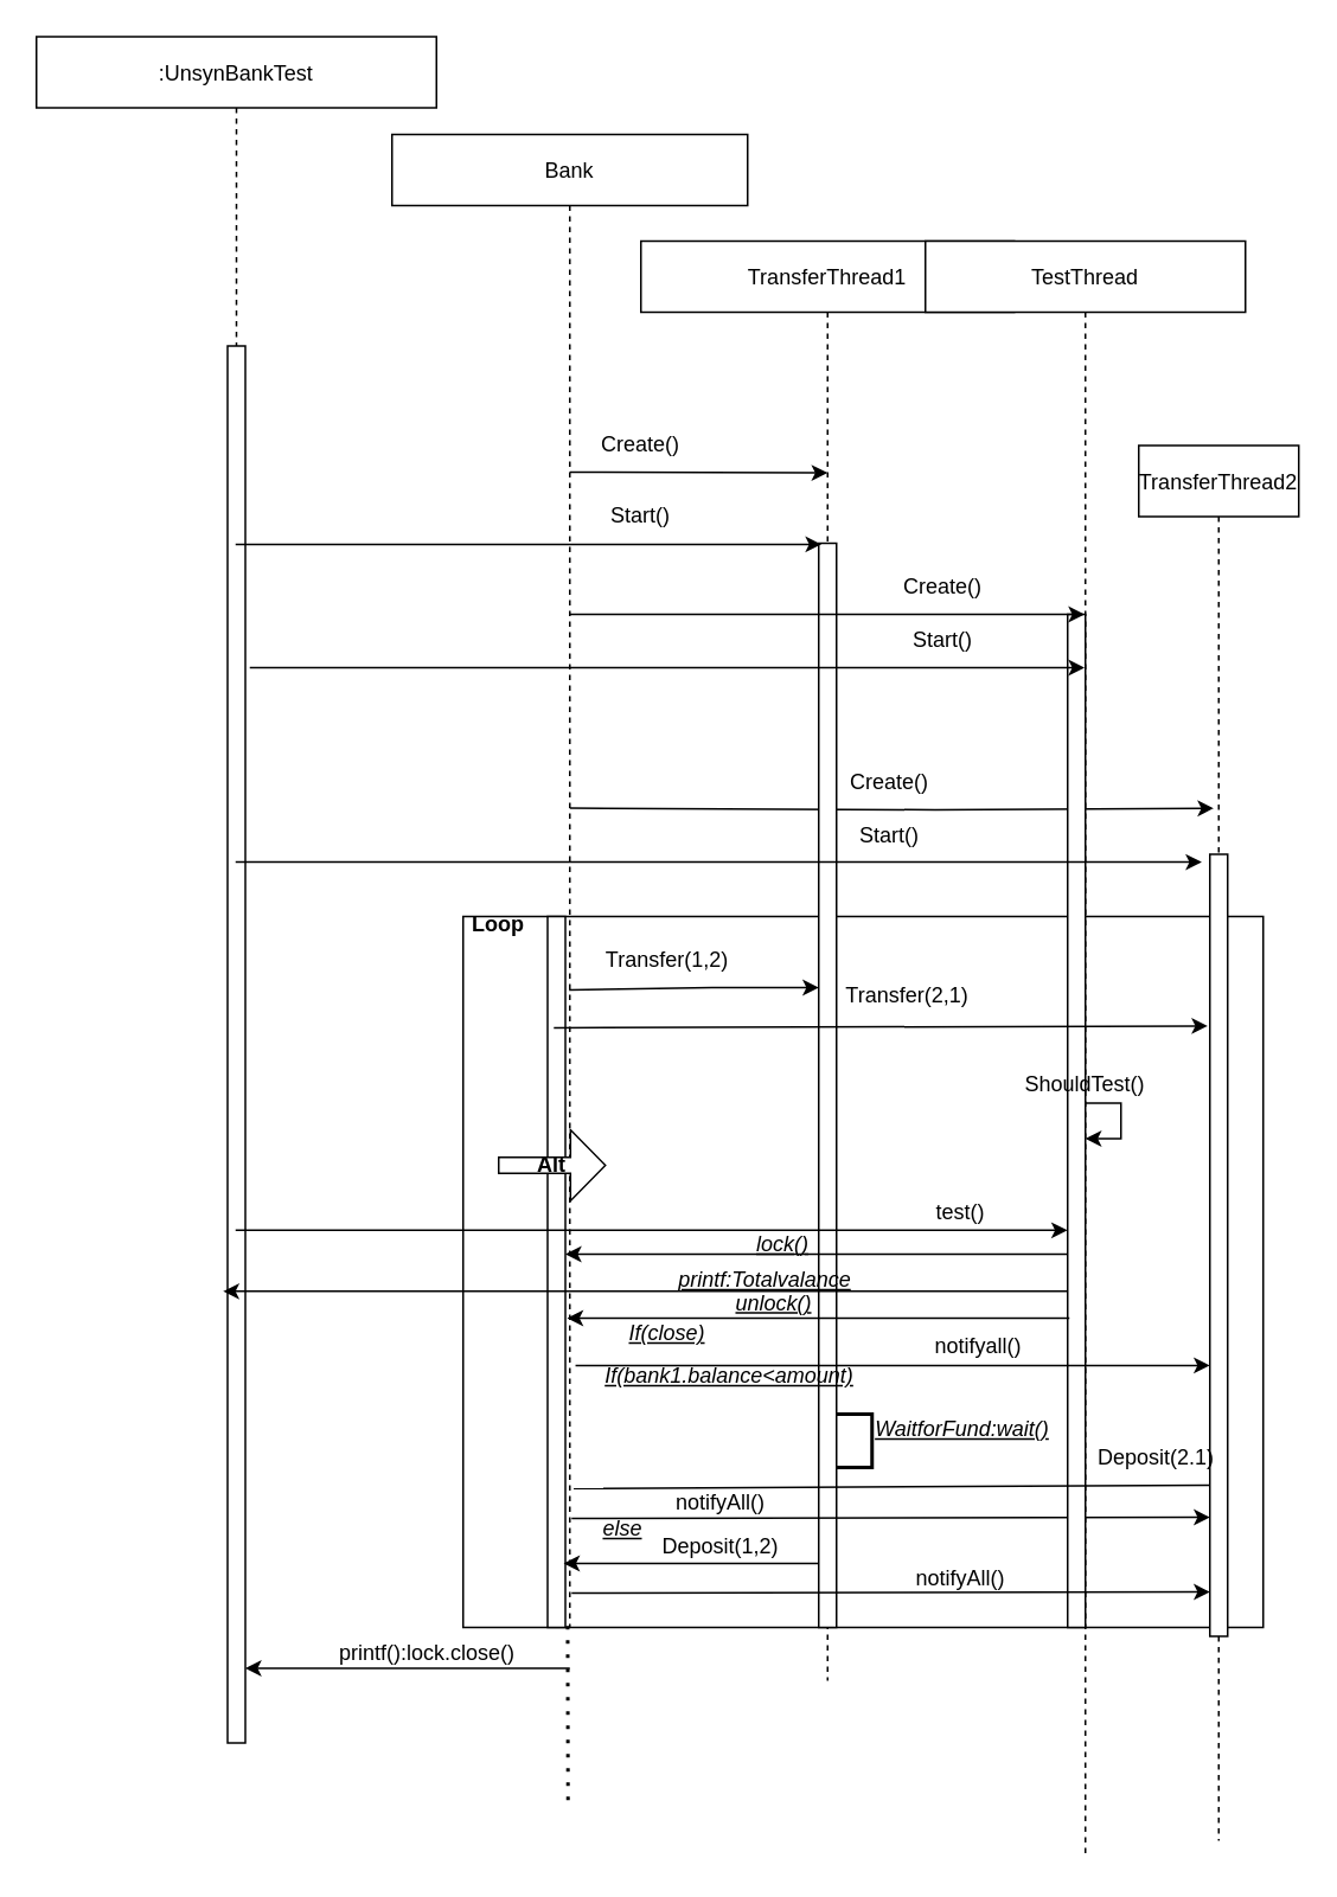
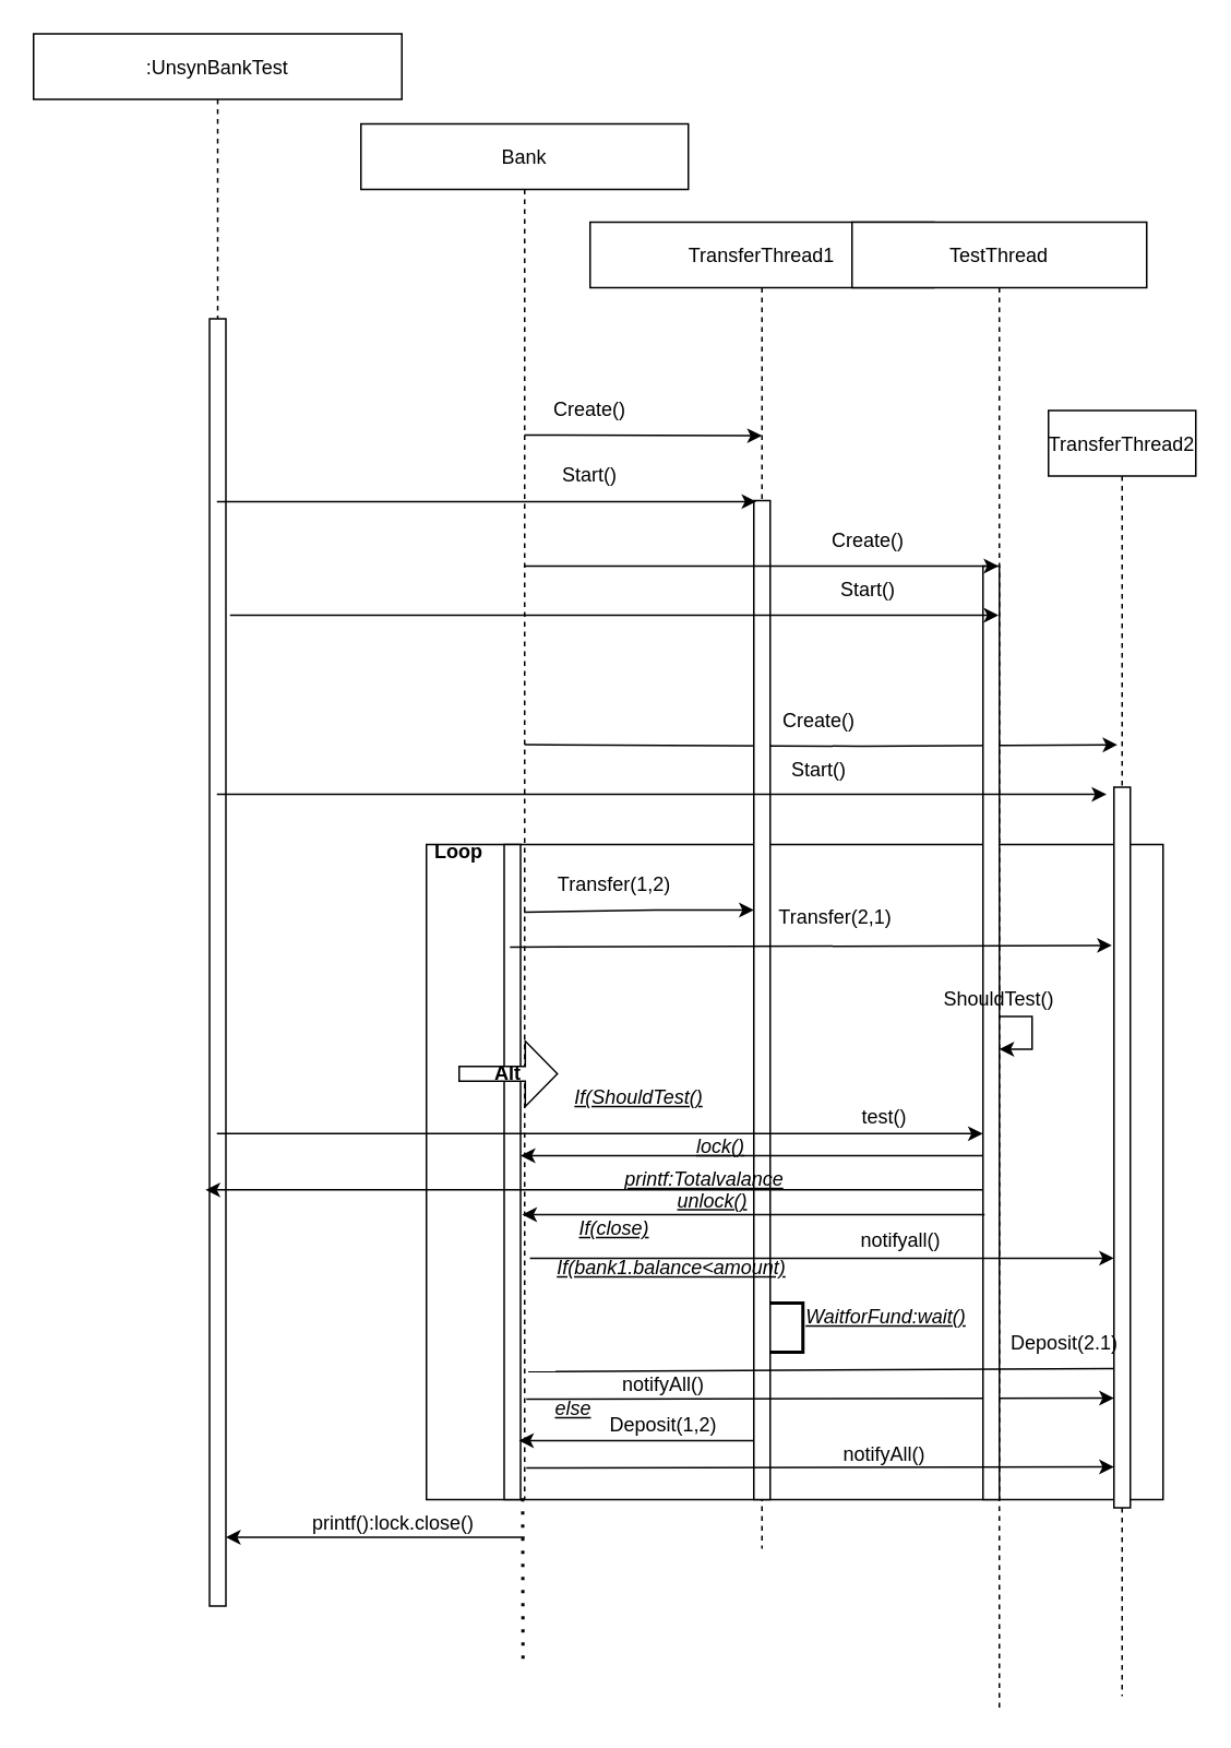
+ <mxCell id="14" value="&lt;i&gt;&lt;u&gt;If(ShouldTest()&lt;/u&gt;&lt;/i&gt;" style="text;html=1;strokeColor=none;fillColor=none;align=center;verticalAlign=middle;whiteSpace=wrap;rounded=0;" vertex="1" parent="10"><mxGeometry y="520" width="60" height="30" as="geometry" /></mxCell>
